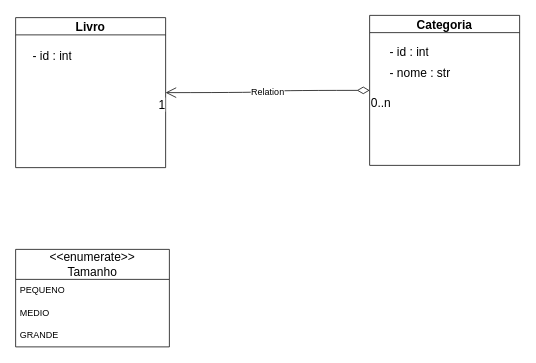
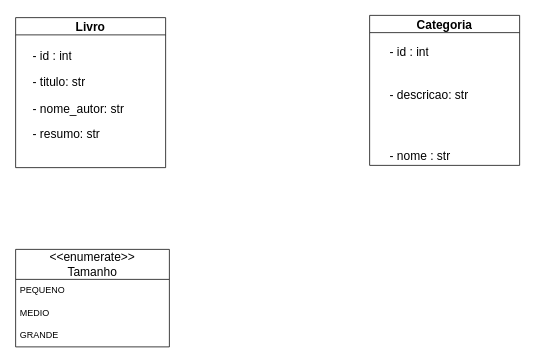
- <mxCell id="9" value="- nome : str" style="text;strokeColor=none;fillColor=none;align=left;verticalAlign=top;spacingLeft=4;spacingRight=4;overflow=hidden;rotatable=0;points=[[0,0.5],[1,0.5]];portConstraint=eastwest;whiteSpace=wrap;html=1;fontSize=16;" parent="7" vertex="1"><mxGeometry x="21" y="61" width="158" height="26" as="geometry" /></mxCell>
+ <mxCell id="9" value="- nome : str" style="text;strokeColor=none;fillColor=none;align=left;verticalAlign=top;spacingLeft=4;spacingRight=4;overflow=hidden;rotatable=0;points=[[0,0.5],[1,0.5]];portConstraint=eastwest;whiteSpace=wrap;html=1;fontSize=16;" parent="7" vertex="1"><mxGeometry x="21" y="171" width="158" height="26" as="geometry" /></mxCell>
+ <mxCell id="4" value="- titulo: str" style="text;strokeColor=none;fillColor=none;align=left;verticalAlign=top;spacingLeft=4;spacingRight=4;overflow=hidden;rotatable=0;points=[[0,0.5],[1,0.5]];portConstraint=eastwest;whiteSpace=wrap;html=1;fontSize=16;" parent="2" vertex="1"><mxGeometry x="17" y="69" width="158" height="26" as="geometry" /></mxCell>
- <mxCell id="11" value="Relation" style="endArrow=open;html=1;endSize=12;startArrow=diamondThin;startSize=14;startFill=0;edgeStyle=orthogonalEdgeStyle;rounded=0;fontSize=12;curved=1;exitX=0;exitY=0.5;exitDx=0;exitDy=0;entryX=1;entryY=0.5;entryDx=0;entryDy=0;" parent="1" source="7" target="2" edge="1"><mxGeometry relative="1" as="geometry"><mxPoint x="200" y="286" as="sourcePoint" /><mxPoint x="360" y="286" as="targetPoint" /></mxGeometry></mxCell>
- <mxCell id="12" value="0..n" style="edgeLabel;resizable=0;html=1;align=left;verticalAlign=top;fontSize=16;" parent="11" connectable="0" vertex="1"><mxGeometry x="-1" relative="1" as="geometry" /></mxCell>
- <mxCell id="13" value="1" style="edgeLabel;resizable=0;html=1;align=right;verticalAlign=top;fontSize=16;" parent="11" connectable="0" vertex="1"><mxGeometry x="1" relative="1" as="geometry" /></mxCell>
+ <mxCell id="10" value="- descricao: str" style="text;strokeColor=none;fillColor=none;align=left;verticalAlign=top;spacingLeft=4;spacingRight=4;overflow=hidden;rotatable=0;points=[[0,0.5],[1,0.5]];portConstraint=eastwest;whiteSpace=wrap;html=1;fontSize=16;" parent="7" vertex="1"><mxGeometry x="21" y="90" width="158" height="26" as="geometry" /></mxCell>
+ <mxCell id="5" value="- nome_autor: str" style="text;strokeColor=none;fillColor=none;align=left;verticalAlign=top;spacingLeft=4;spacingRight=4;overflow=hidden;rotatable=0;points=[[0,0.5],[1,0.5]];portConstraint=eastwest;whiteSpace=wrap;html=1;fontSize=16;" parent="2" vertex="1"><mxGeometry x="17" y="106" width="158" height="28" as="geometry" /></mxCell>
+ <mxCell id="6" value="-&amp;nbsp;resumo: str" style="text;strokeColor=none;fillColor=none;align=left;verticalAlign=top;spacingLeft=4;spacingRight=4;overflow=hidden;rotatable=0;points=[[0,0.5],[1,0.5]];portConstraint=eastwest;whiteSpace=wrap;html=1;fontSize=16;" parent="2" vertex="1"><mxGeometry x="17" y="139" width="158" height="26" as="geometry" /></mxCell>
